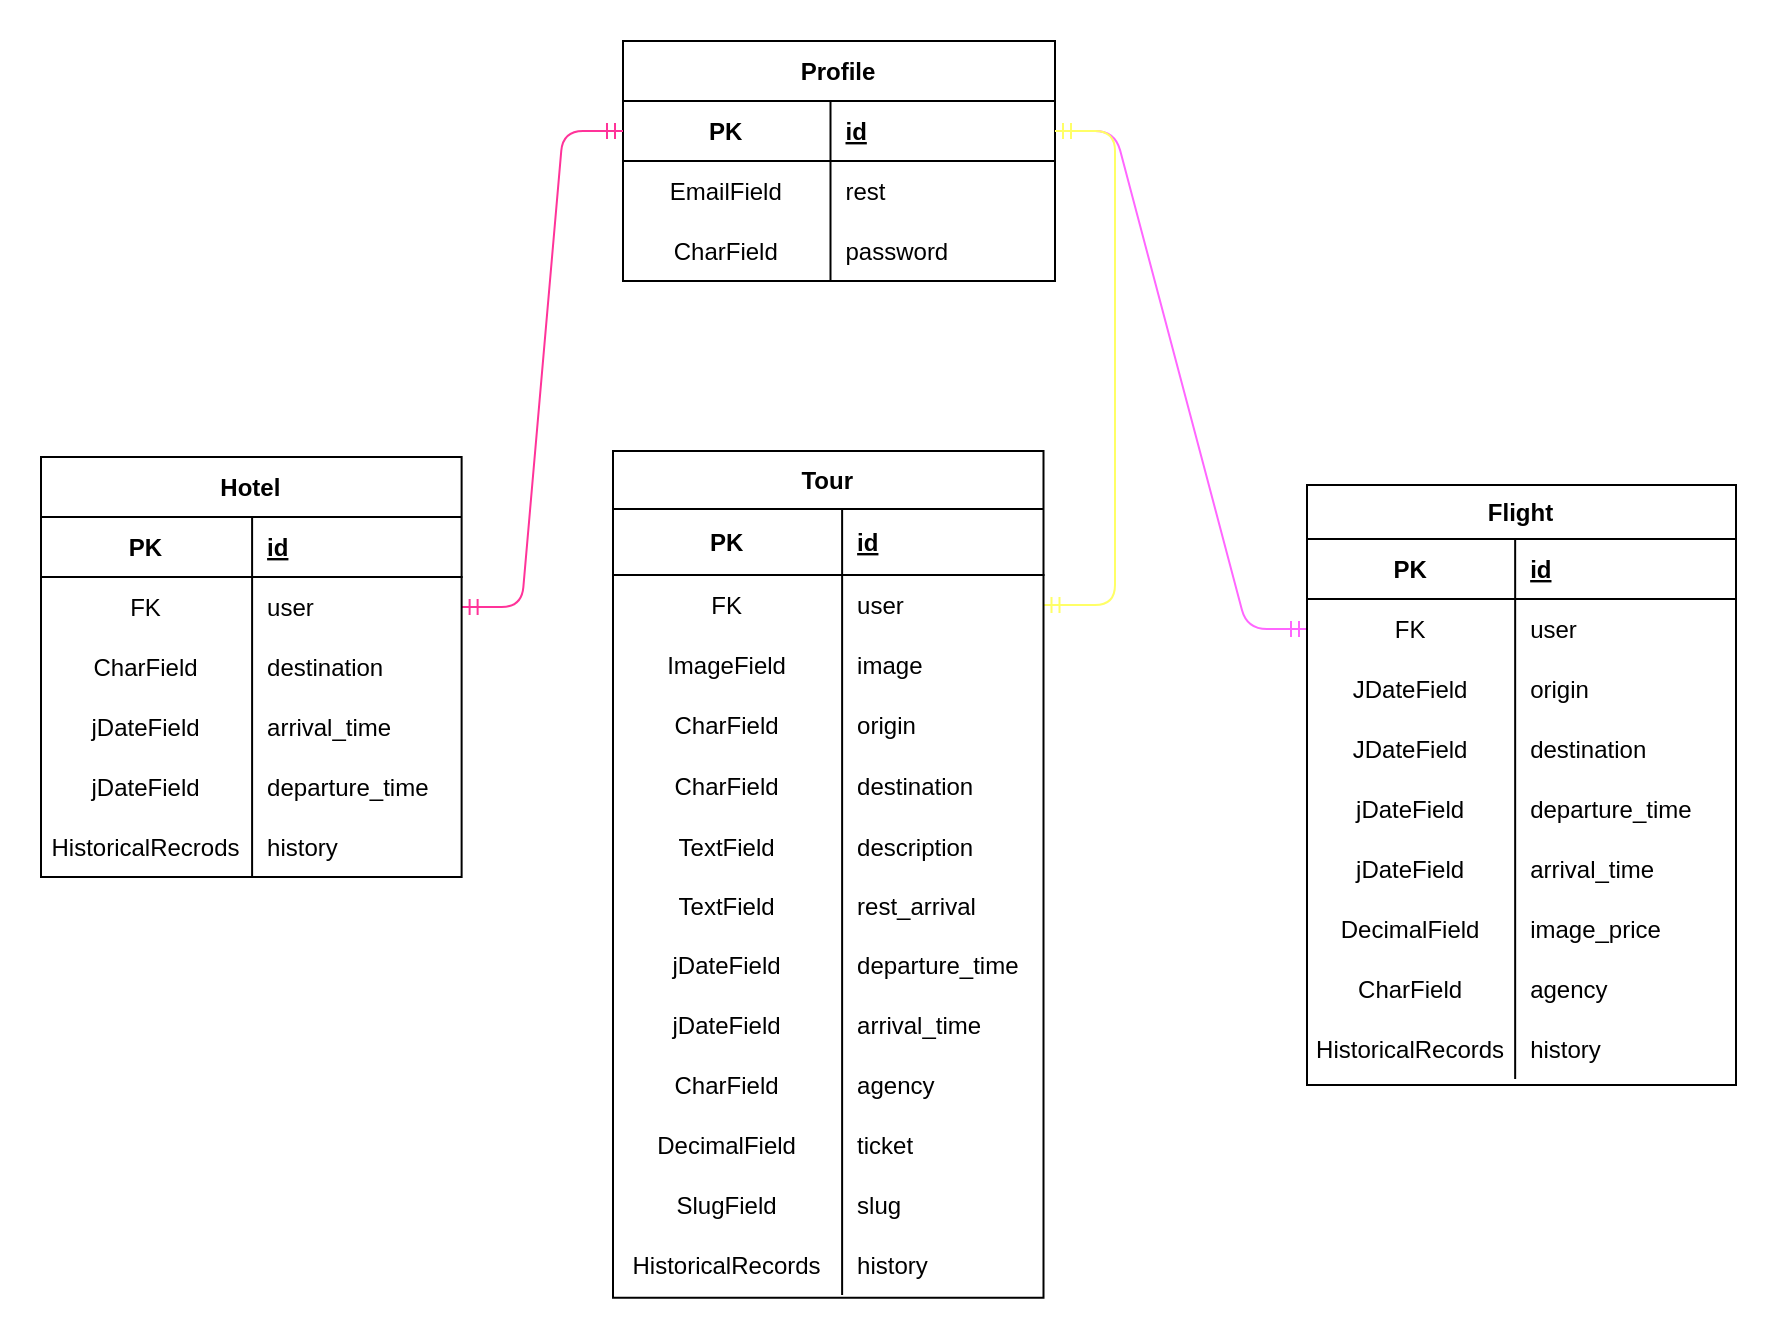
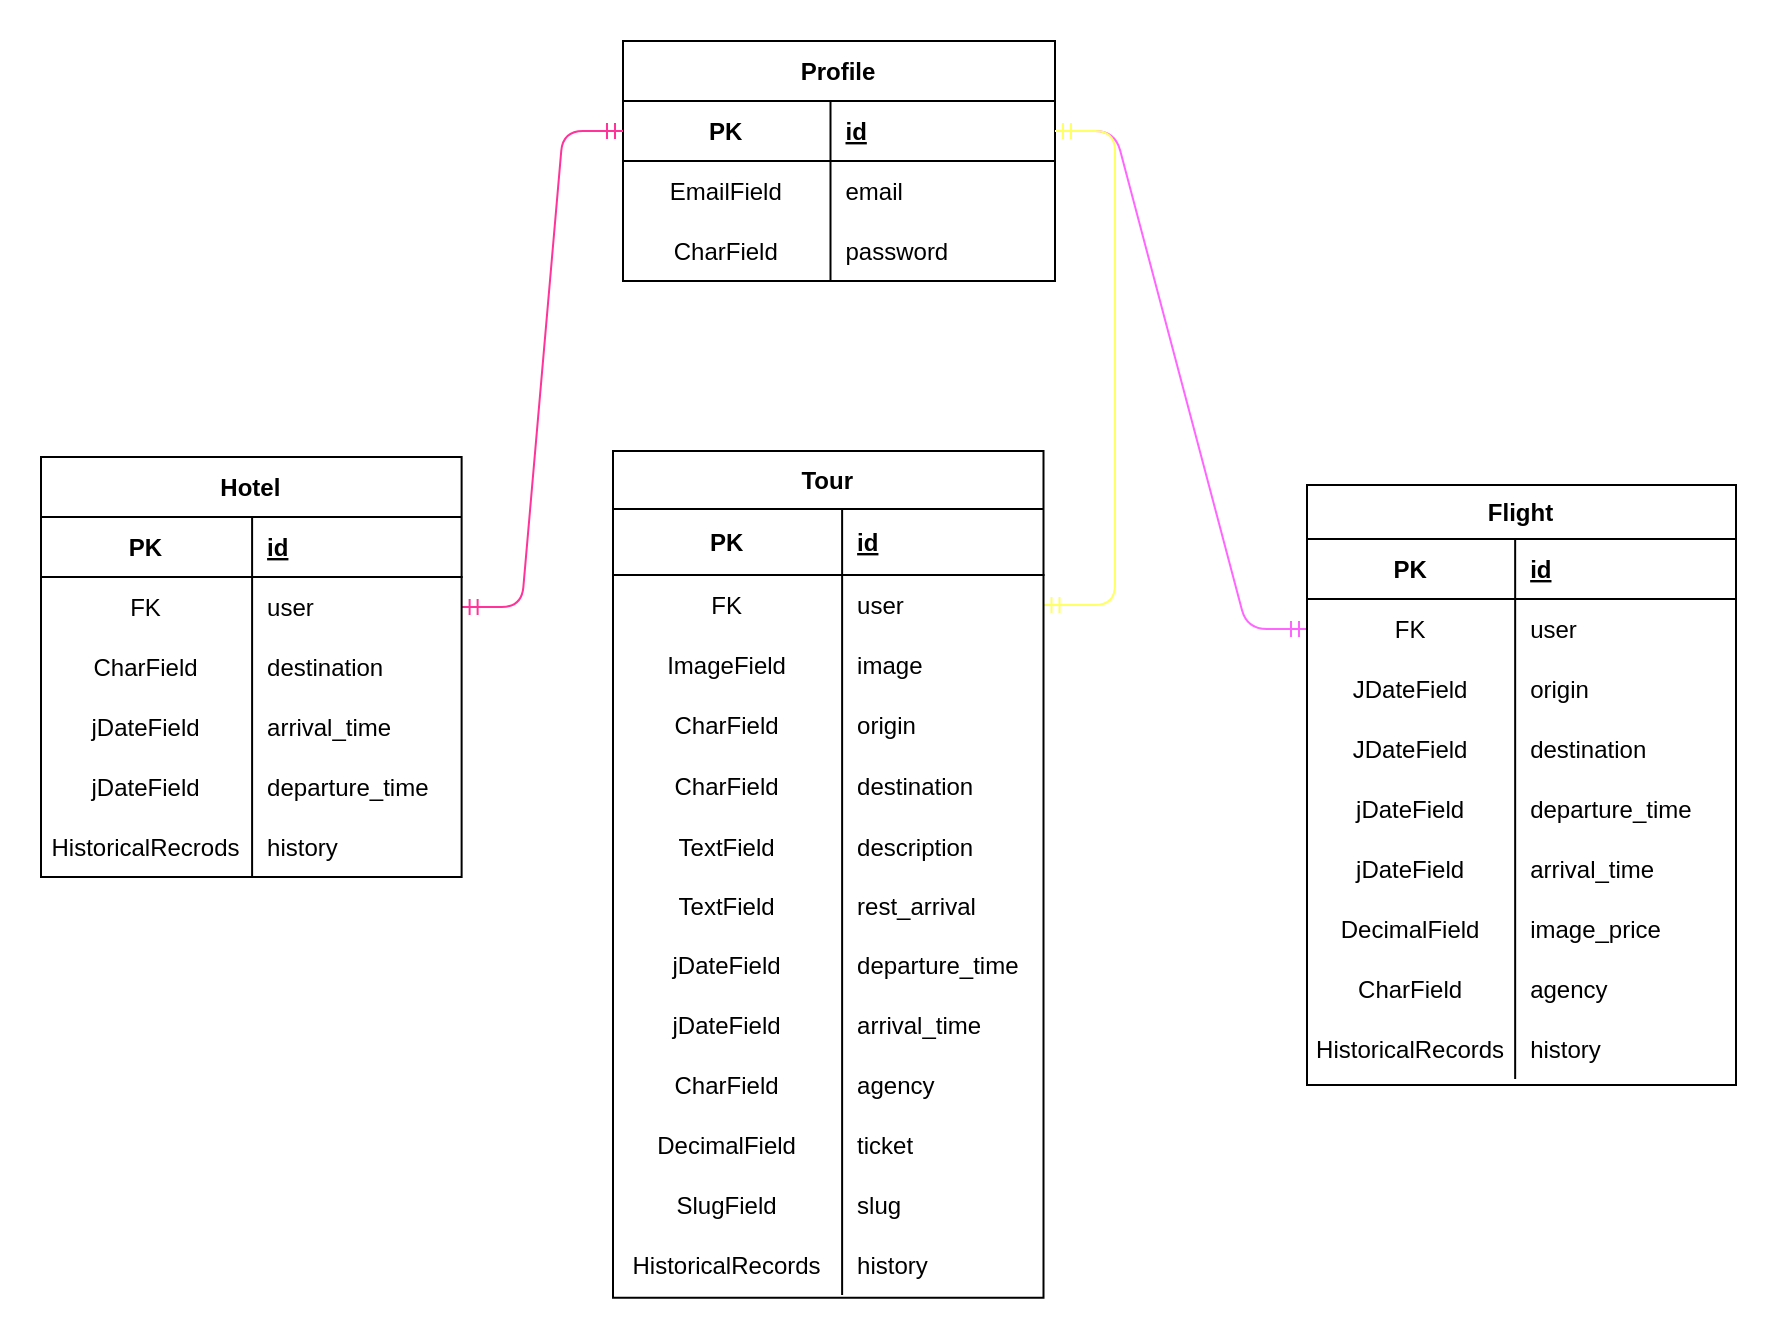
- <mxCell id="8" value="rest" style="shape=partialRectangle;connectable=0;fillColor=none;top=0;left=0;bottom=0;right=0;align=left;spacingLeft=6;overflow=hidden;" parent="6" vertex="1"><mxGeometry x="103.75" width="112.25" height="30" as="geometry"><mxRectangle width="112.25" height="30" as="alternateBounds" /></mxGeometry></mxCell>
+ <mxCell id="8" value="email" style="shape=partialRectangle;connectable=0;fillColor=none;top=0;left=0;bottom=0;right=0;align=left;spacingLeft=6;overflow=hidden;" parent="6" vertex="1"><mxGeometry x="103.75" width="112.25" height="30" as="geometry"><mxRectangle width="112.25" height="30" as="alternateBounds" /></mxGeometry></mxCell>
